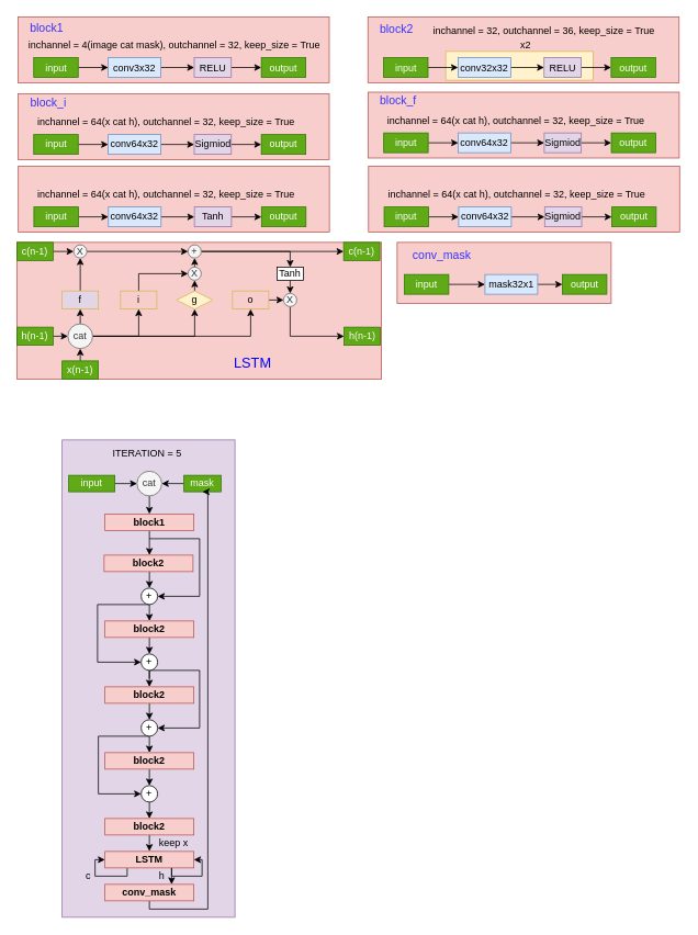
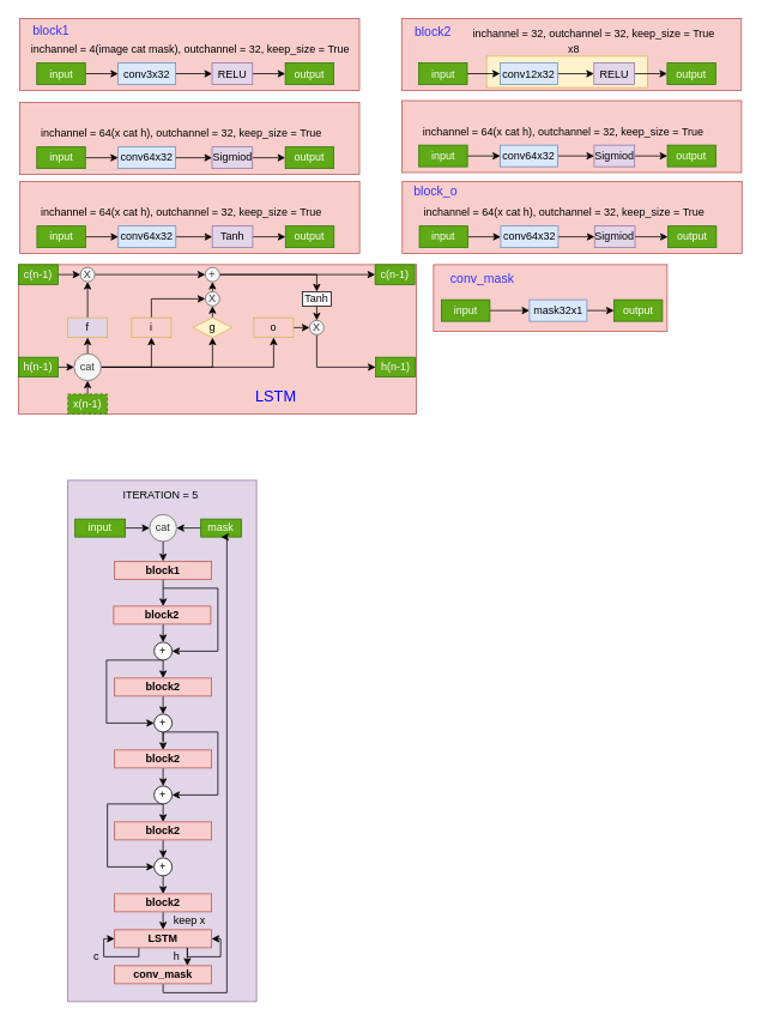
- <mxCell id="14" value="inchannel = 32, outchannel = 36, keep_size = True" style="text;html=1;resizable=0;autosize=1;align=center;verticalAlign=middle;points=[];fillColor=none;strokeColor=none;rounded=0;" vertex="1" parent="1"><mxGeometry x="519.5" y="26.5" width="280" height="20" as="geometry" /></mxCell>
+ <mxCell id="14" value="inchannel = 32, outchannel = 32, keep_size = True" style="text;html=1;resizable=0;autosize=1;align=center;verticalAlign=middle;points=[];fillColor=none;strokeColor=none;rounded=0;" vertex="1" parent="1"><mxGeometry x="519.5" y="26.5" width="280" height="20" as="geometry" /></mxCell>
- <mxCell id="37" value="x2" style="text;html=1;resizable=0;autosize=1;align=center;verticalAlign=middle;points=[];fillColor=none;strokeColor=none;rounded=0;" vertex="1" parent="1"><mxGeometry x="622.5" y="44.373" width="30" height="20" as="geometry" /></mxCell>
+ <mxCell id="37" value="x8" style="text;html=1;resizable=0;autosize=1;align=center;verticalAlign=middle;points=[];fillColor=none;strokeColor=none;rounded=0;" vertex="1" parent="1"><mxGeometry x="622.5" y="44.373" width="30" height="20" as="geometry" /></mxCell>
- <mxCell id="40" value="conv32x32" style="rounded=0;whiteSpace=wrap;html=1;fillColor=#dae8fc;strokeColor=#6c8ebf;" vertex="1" parent="1"><mxGeometry x="556" y="69.5" width="64" height="24" as="geometry" /></mxCell>
+ <mxCell id="40" value="conv12x32" style="rounded=0;whiteSpace=wrap;html=1;fillColor=#dae8fc;strokeColor=#6c8ebf;" vertex="1" parent="1"><mxGeometry x="556" y="69.5" width="64" height="24" as="geometry" /></mxCell>
- <mxCell id="65" value="&lt;font color=&quot;#3333ff&quot;&gt;&lt;span style=&quot;font-size: 14px&quot;&gt;block_f&lt;/span&gt;&lt;/font&gt;" style="text;html=1;resizable=0;autosize=1;align=center;verticalAlign=middle;points=[];fillColor=none;strokeColor=none;rounded=0;" vertex="1" parent="1"><mxGeometry x="453.213" y="111.5" width="60" height="20" as="geometry" /></mxCell>
- <mxCell id="55" value="&lt;font color=&quot;#3333ff&quot;&gt;&lt;span style=&quot;font-size: 14px&quot;&gt;block_i&lt;/span&gt;&lt;/font&gt;" style="text;html=1;resizable=0;autosize=1;align=center;verticalAlign=middle;points=[];fillColor=none;strokeColor=none;rounded=0;" vertex="1" parent="1"><mxGeometry x="28" y="113.5" width="60" height="20" as="geometry" /></mxCell>
+ <mxCell id="84" value="&lt;font color=&quot;#3333ff&quot;&gt;&lt;span style=&quot;font-size: 14px&quot;&gt;block_o&lt;/span&gt;&lt;/font&gt;" style="text;html=1;resizable=0;autosize=1;align=center;verticalAlign=middle;points=[];fillColor=none;strokeColor=none;rounded=0;" vertex="1" parent="1"><mxGeometry x="453.713" y="201.5" width="60" height="20" as="geometry" /></mxCell>
- <mxCell id="34" value="x(n-1)" style="rounded=0;whiteSpace=wrap;html=1;fillColor=#60a917;strokeColor=#2D7600;fontColor=#ffffff;" vertex="1" parent="1"><mxGeometry x="75" y="438" width="44" height="22" as="geometry" /></mxCell>
+ <mxCell id="34" value="x(n-1)" style="rounded=0;whiteSpace=wrap;html=1;fillColor=#60a917;strokeColor=#2D7600;fontColor=#ffffff;dashed=1;" vertex="1" parent="1"><mxGeometry x="75" y="438" width="44" height="22" as="geometry" /></mxCell>
